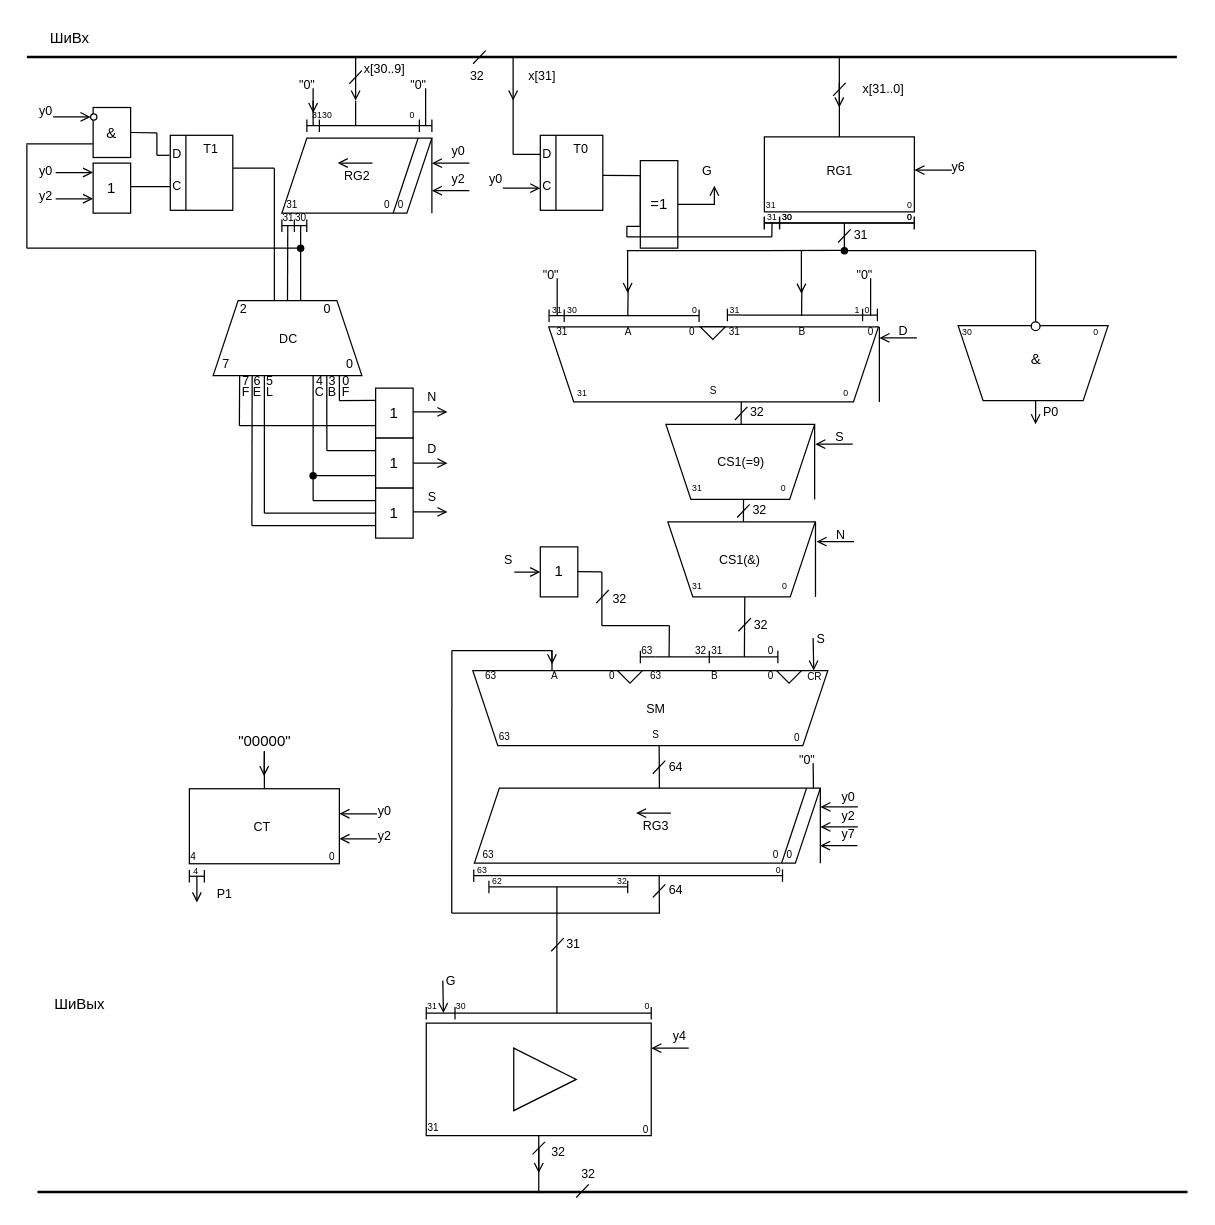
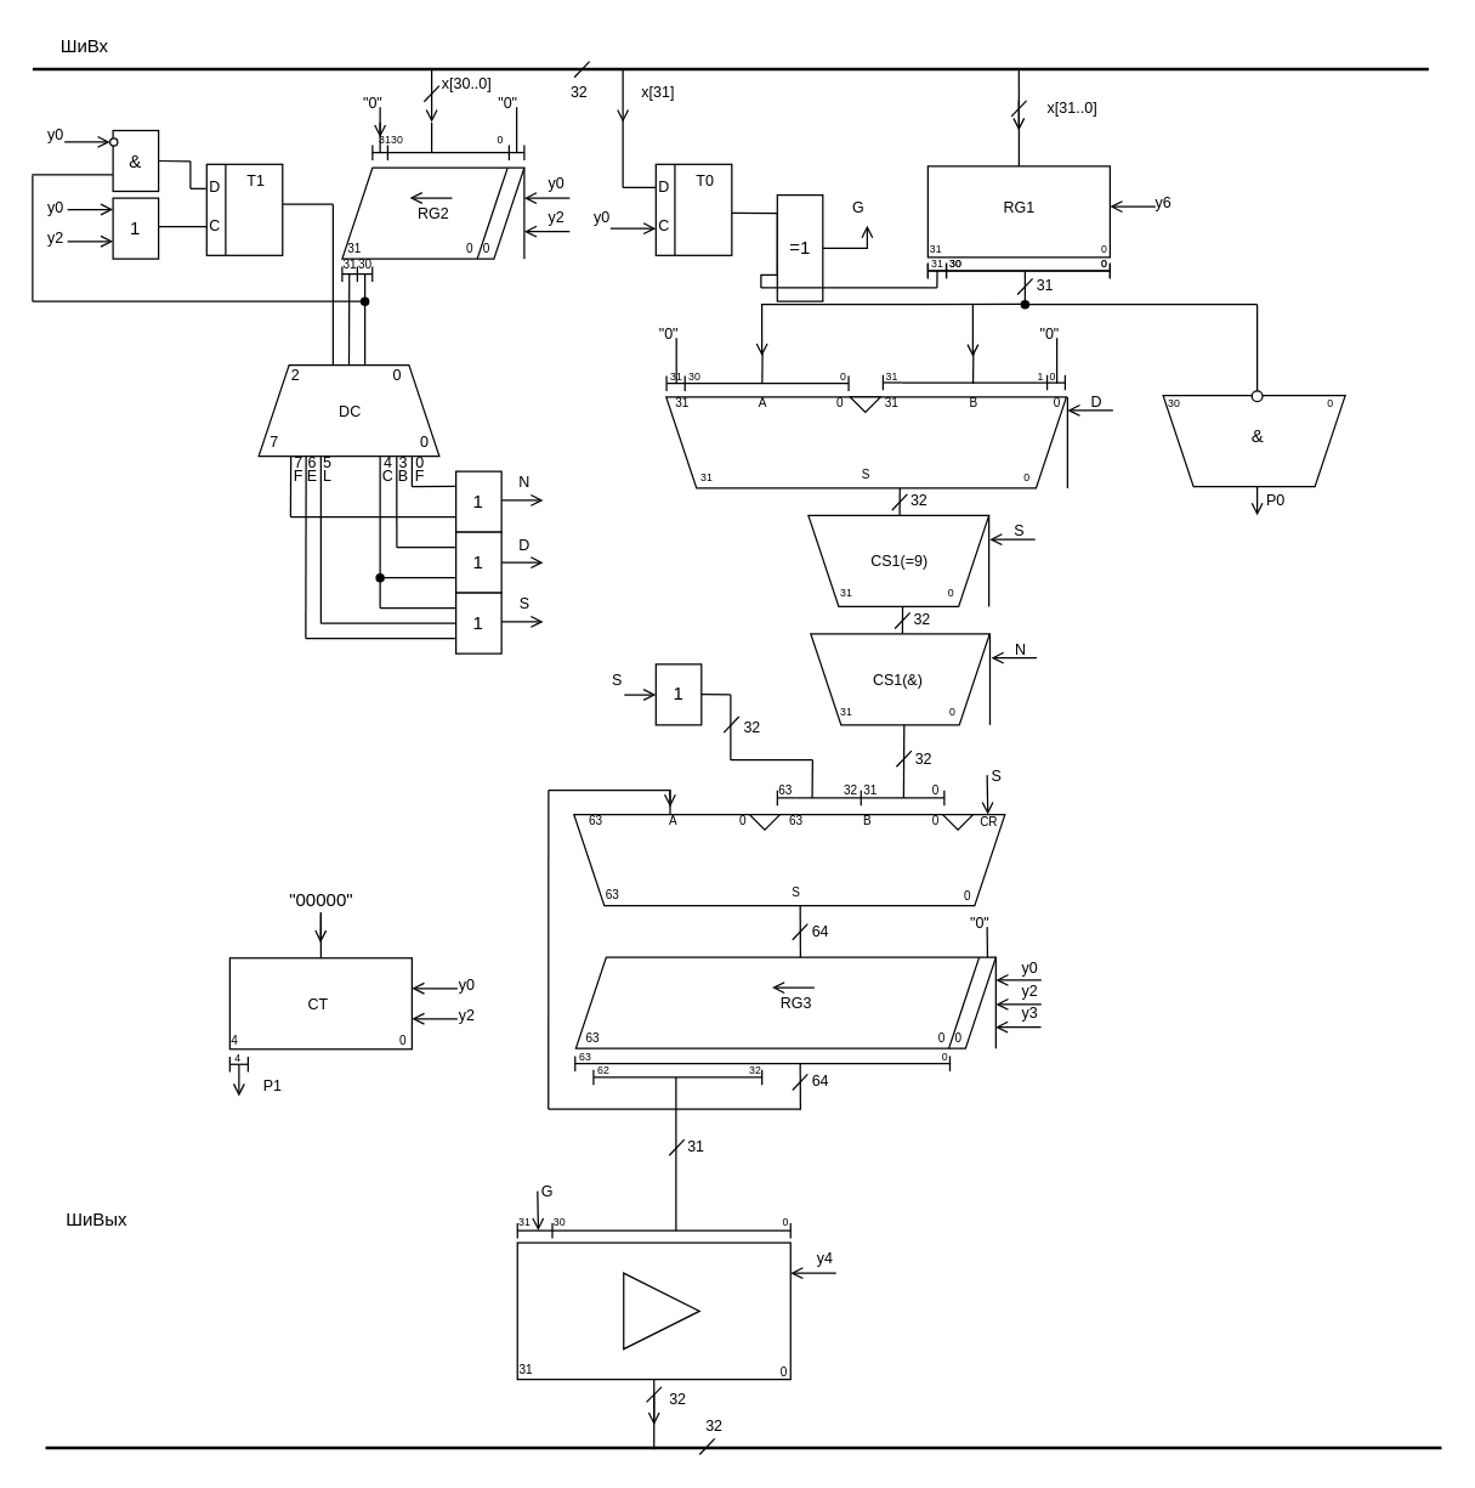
- <mxCell id="29" value="&lt;div style=&quot;text-align: center&quot;&gt;&lt;span style=&quot;font-size: 10px&quot;&gt;&lt;font face=&quot;helvetica&quot;&gt;x[30..9]&lt;/font&gt;&lt;/span&gt;&lt;/div&gt;" style="text;whiteSpace=wrap;html=1;" parent="1" vertex="1"><mxGeometry x="289" y="40" width="40" height="30" as="geometry" /></mxCell>
+ <mxCell id="29" value="&lt;div style=&quot;text-align: center&quot;&gt;&lt;span style=&quot;font-size: 10px&quot;&gt;&lt;font face=&quot;helvetica&quot;&gt;x[30..0]&lt;/font&gt;&lt;/span&gt;&lt;/div&gt;" style="text;whiteSpace=wrap;html=1;" parent="1" vertex="1"><mxGeometry x="289" y="40" width="40" height="30" as="geometry" /></mxCell>
- <mxCell id="161" value="&lt;span style=&quot;font-size: 10px&quot;&gt;SM&lt;/span&gt;" style="text;html=1;align=center;verticalAlign=middle;resizable=0;points=[];autosize=1;strokeColor=none;" parent="1" vertex="1"><mxGeometry x="508.75" y="556" width="30" height="20" as="geometry" /></mxCell>
- <mxCell id="277" value="&lt;font style=&quot;font-size: 10px&quot;&gt;y7&lt;/font&gt;" style="text;html=1;align=center;verticalAlign=middle;resizable=0;points=[];autosize=1;strokeColor=none;direction=south;" parent="1" vertex="1"><mxGeometry x="663" y="656" width="30" height="20" as="geometry" /></mxCell>
+ <mxCell id="277" value="&lt;font style=&quot;font-size: 10px&quot;&gt;y3&lt;/font&gt;" style="text;html=1;align=center;verticalAlign=middle;resizable=0;points=[];autosize=1;strokeColor=none;direction=south;" parent="1" vertex="1"><mxGeometry x="663" y="656" width="30" height="20" as="geometry" /></mxCell>
